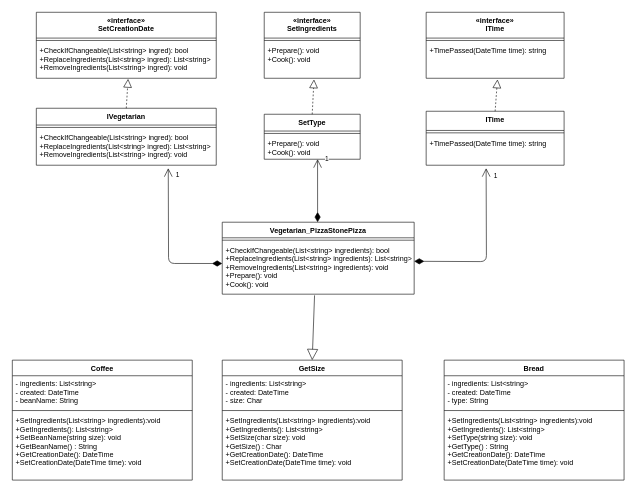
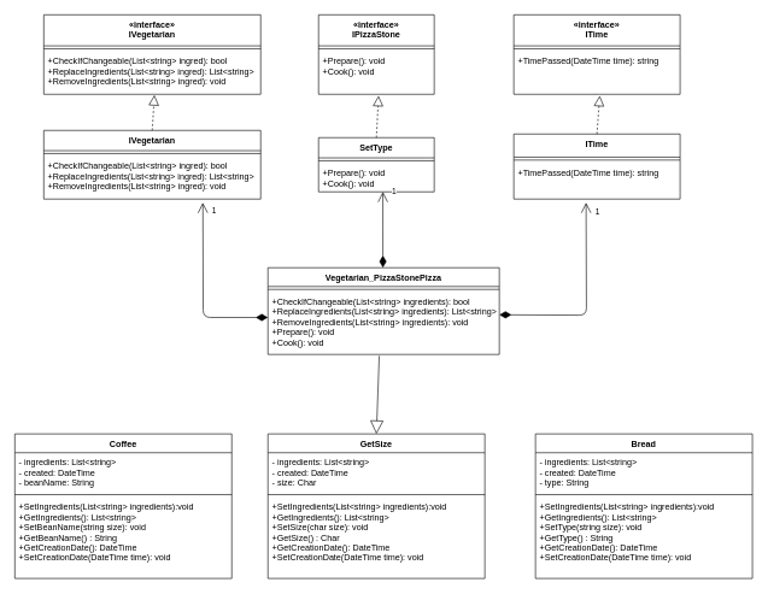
- <mxCell id="25" value="«interface»&#10;SetCreationDate&#10;" style="swimlane;fontStyle=1;align=center;verticalAlign=top;childLayout=stackLayout;horizontal=1;startSize=43;horizontalStack=0;resizeParent=1;resizeParentMax=0;resizeLast=0;collapsible=1;marginBottom=0;" parent="1" vertex="1"><mxGeometry x="60" y="20" width="300" height="110" as="geometry" /></mxCell>
+ <mxCell id="25" value="«interface»&#10;IVegetarian&#10;" style="swimlane;fontStyle=1;align=center;verticalAlign=top;childLayout=stackLayout;horizontal=1;startSize=43;horizontalStack=0;resizeParent=1;resizeParentMax=0;resizeLast=0;collapsible=1;marginBottom=0;" parent="1" vertex="1"><mxGeometry x="60" y="20" width="300" height="110" as="geometry" /></mxCell>
- <mxCell id="18" value="«interface»&#10;SetIngredients&#10;" style="swimlane;fontStyle=1;align=center;verticalAlign=top;childLayout=stackLayout;horizontal=1;startSize=43;horizontalStack=0;resizeParent=1;resizeParentMax=0;resizeLast=0;collapsible=1;marginBottom=0;" parent="1" vertex="1"><mxGeometry x="440" y="20" width="160" height="110" as="geometry" /></mxCell>
+ <mxCell id="18" value="«interface»&#10;IPizzaStone&#10;" style="swimlane;fontStyle=1;align=center;verticalAlign=top;childLayout=stackLayout;horizontal=1;startSize=43;horizontalStack=0;resizeParent=1;resizeParentMax=0;resizeLast=0;collapsible=1;marginBottom=0;" parent="1" vertex="1"><mxGeometry x="440" y="20" width="160" height="110" as="geometry" /></mxCell>
